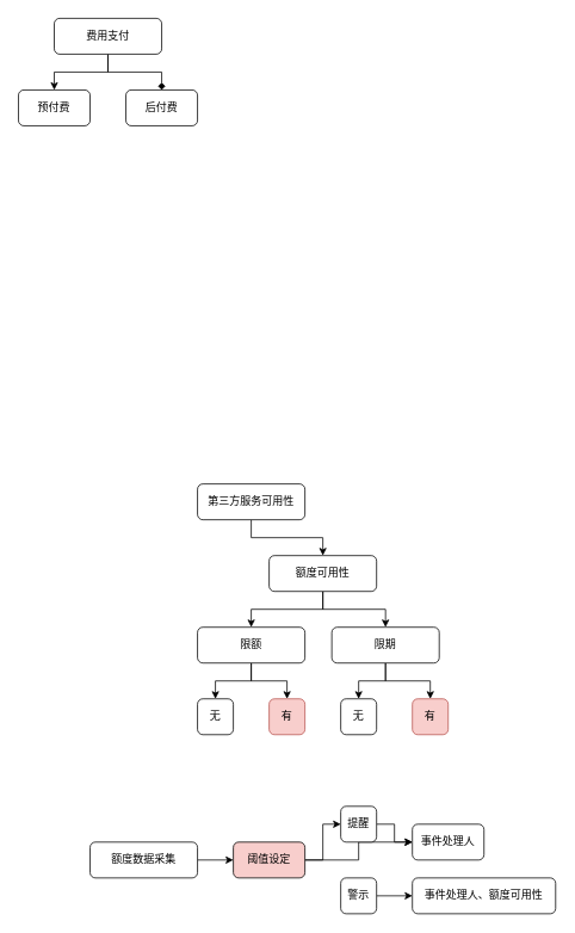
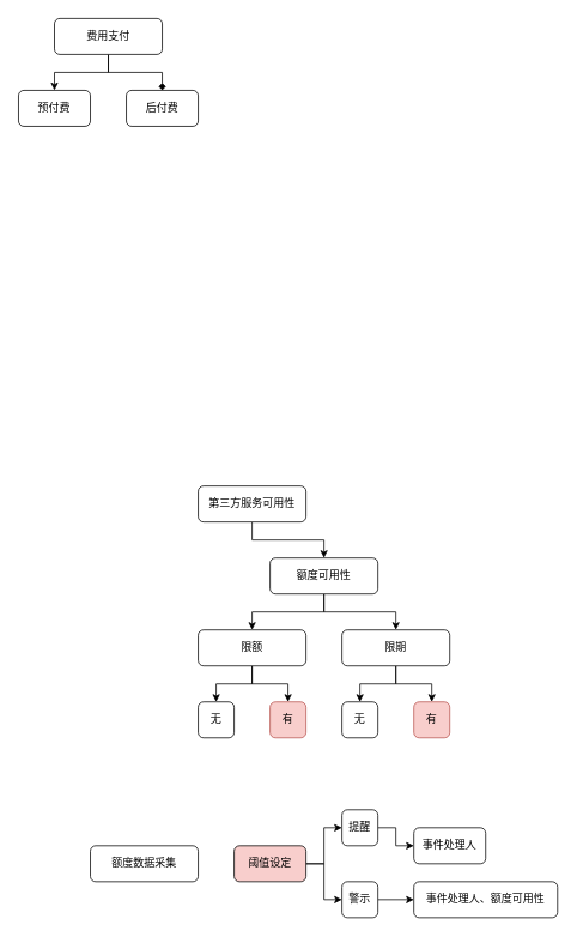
- <mxCell id="14" value="限期" style="rounded=1;whiteSpace=wrap;html=1;" vertex="1" parent="1"><mxGeometry x="370" y="700" width="120" height="40" as="geometry" /></mxCell>
+ <mxCell id="14" value="限期" style="rounded=1;whiteSpace=wrap;html=1;" vertex="1" parent="1"><mxGeometry x="380" y="700" width="120" height="40" as="geometry" /></mxCell>
- <mxCell id="17" style="edgeStyle=orthogonalEdgeStyle;rounded=0;orthogonalLoop=1;jettySize=auto;html=1;" edge="1" parent="1" source="18" target="21"><mxGeometry relative="1" as="geometry" /></mxCell>
- <mxCell id="20" style="edgeStyle=orthogonalEdgeStyle;rounded=0;orthogonalLoop=1;jettySize=auto;html=1;" edge="1" parent="1" source="21" target="24"><mxGeometry relative="1" as="geometry" /></mxCell>
+ <mxCell id="20" style="edgeStyle=orthogonalEdgeStyle;rounded=0;orthogonalLoop=1;jettySize=auto;html=1;entryX=0;entryY=0.5;entryDx=0;entryDy=0;" edge="1" parent="1" source="21" target="26"><mxGeometry relative="1" as="geometry" /></mxCell>
